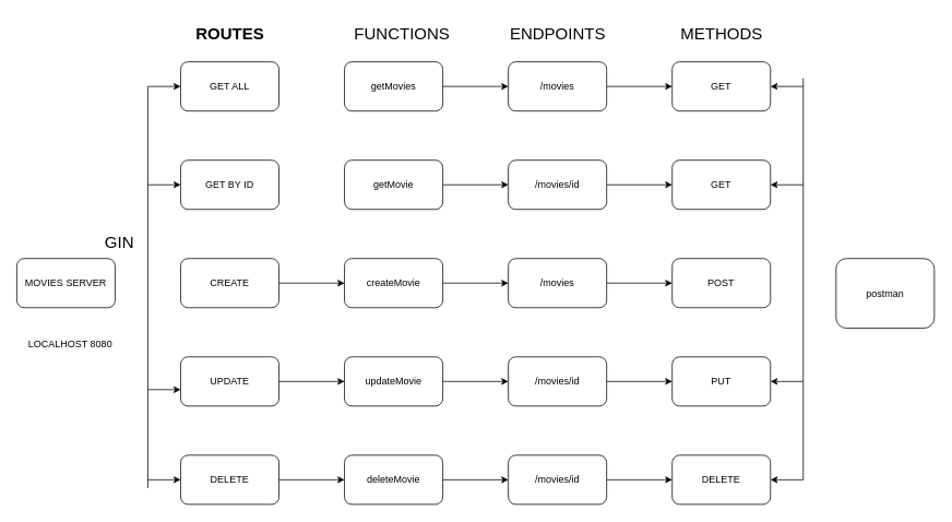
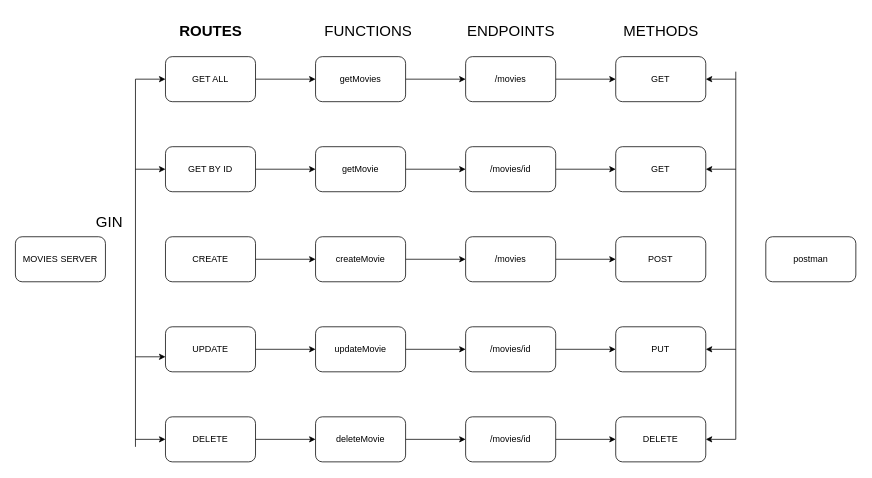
+ <mxCell id="3" value="" style="edgeStyle=orthogonalEdgeStyle;rounded=0;orthogonalLoop=1;jettySize=auto;html=1;fontSize=20;" edge="1" parent="1" source="4" target="12"><mxGeometry relative="1" as="geometry" /></mxCell>
+ <mxCell id="5" value="" style="edgeStyle=orthogonalEdgeStyle;rounded=0;orthogonalLoop=1;jettySize=auto;html=1;fontSize=20;" edge="1" parent="1" source="6" target="14"><mxGeometry relative="1" as="geometry" /></mxCell>
- <mxCell id="38" value="postman" style="rounded=1;whiteSpace=wrap;html=1;" vertex="1" parent="1"><mxGeometry x="1020" y="315" width="120" height="85" as="geometry" /></mxCell>
+ <mxCell id="38" value="postman" style="rounded=1;whiteSpace=wrap;html=1;" vertex="1" parent="1"><mxGeometry x="1020" y="315" width="120" height="60" as="geometry" /></mxCell>
- <mxCell id="44" value="LOCALHOST 8080" style="text;html=1;align=center;verticalAlign=middle;resizable=0;points=[];autosize=1;strokeColor=none;fillColor=none;" vertex="1" parent="1"><mxGeometry y="405" width="130" height="30" as="geometry" x="20" /></mxCell>
